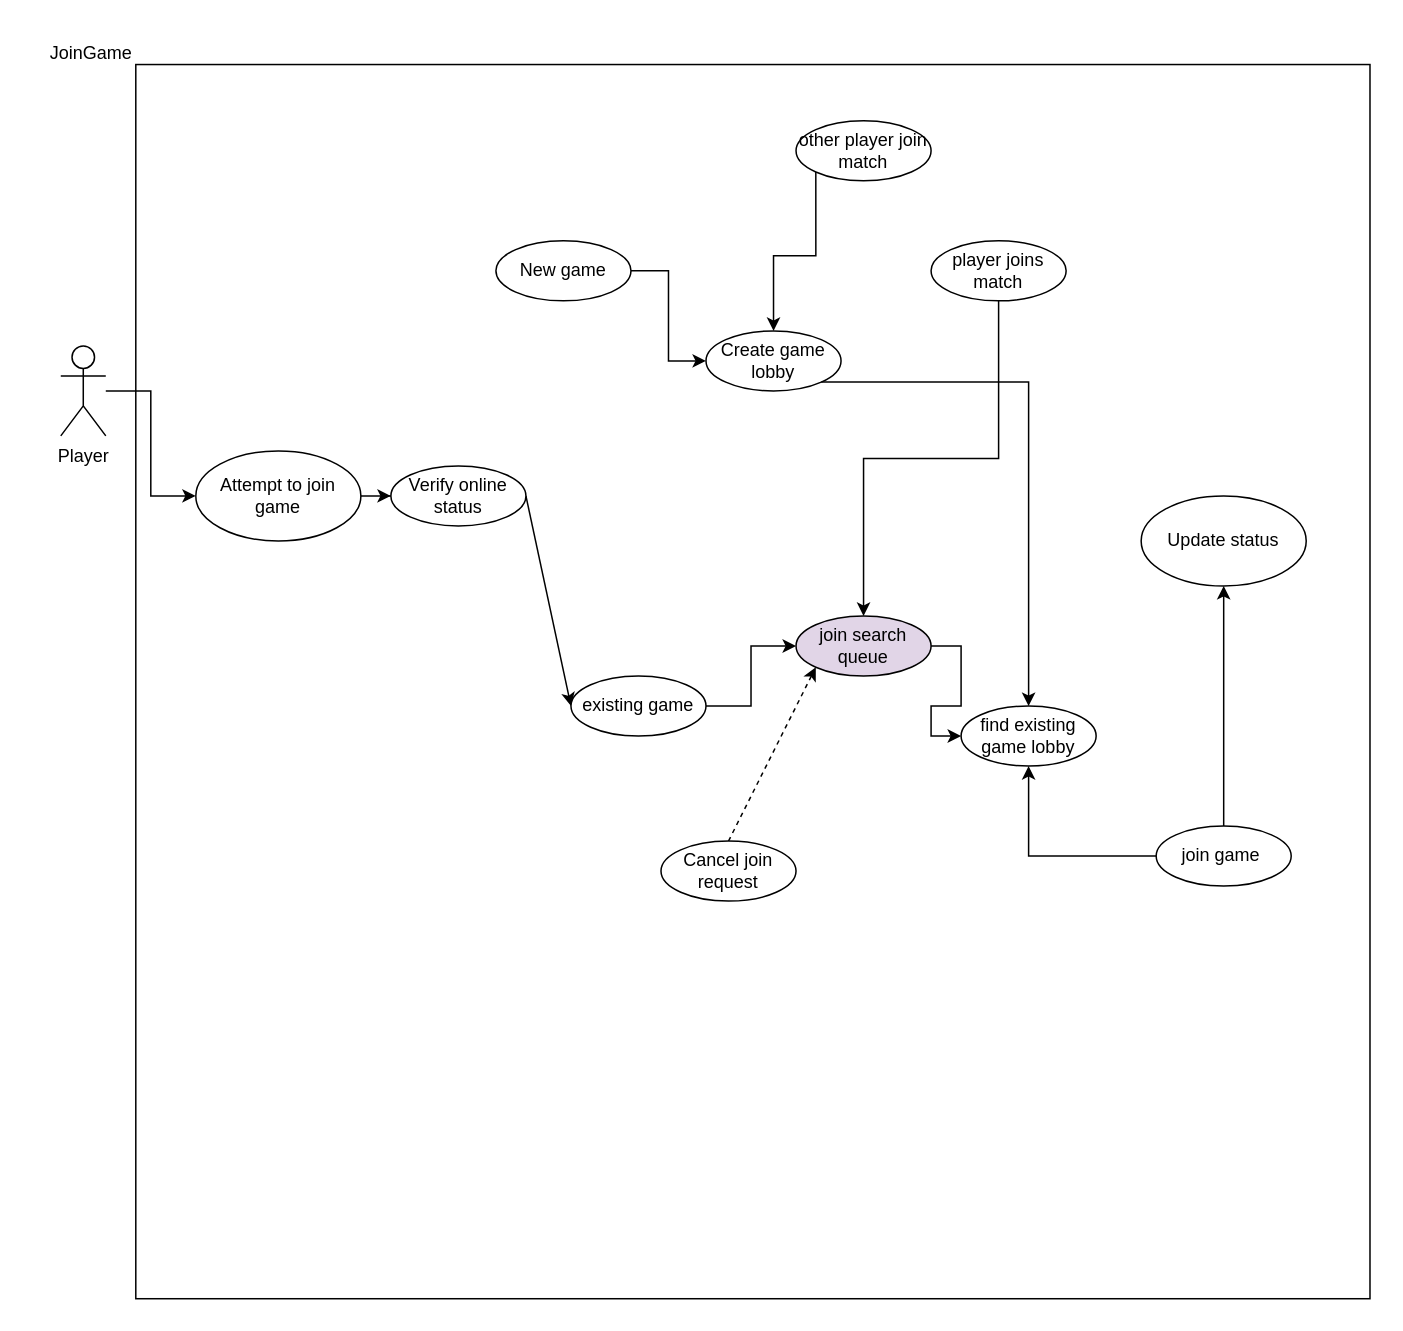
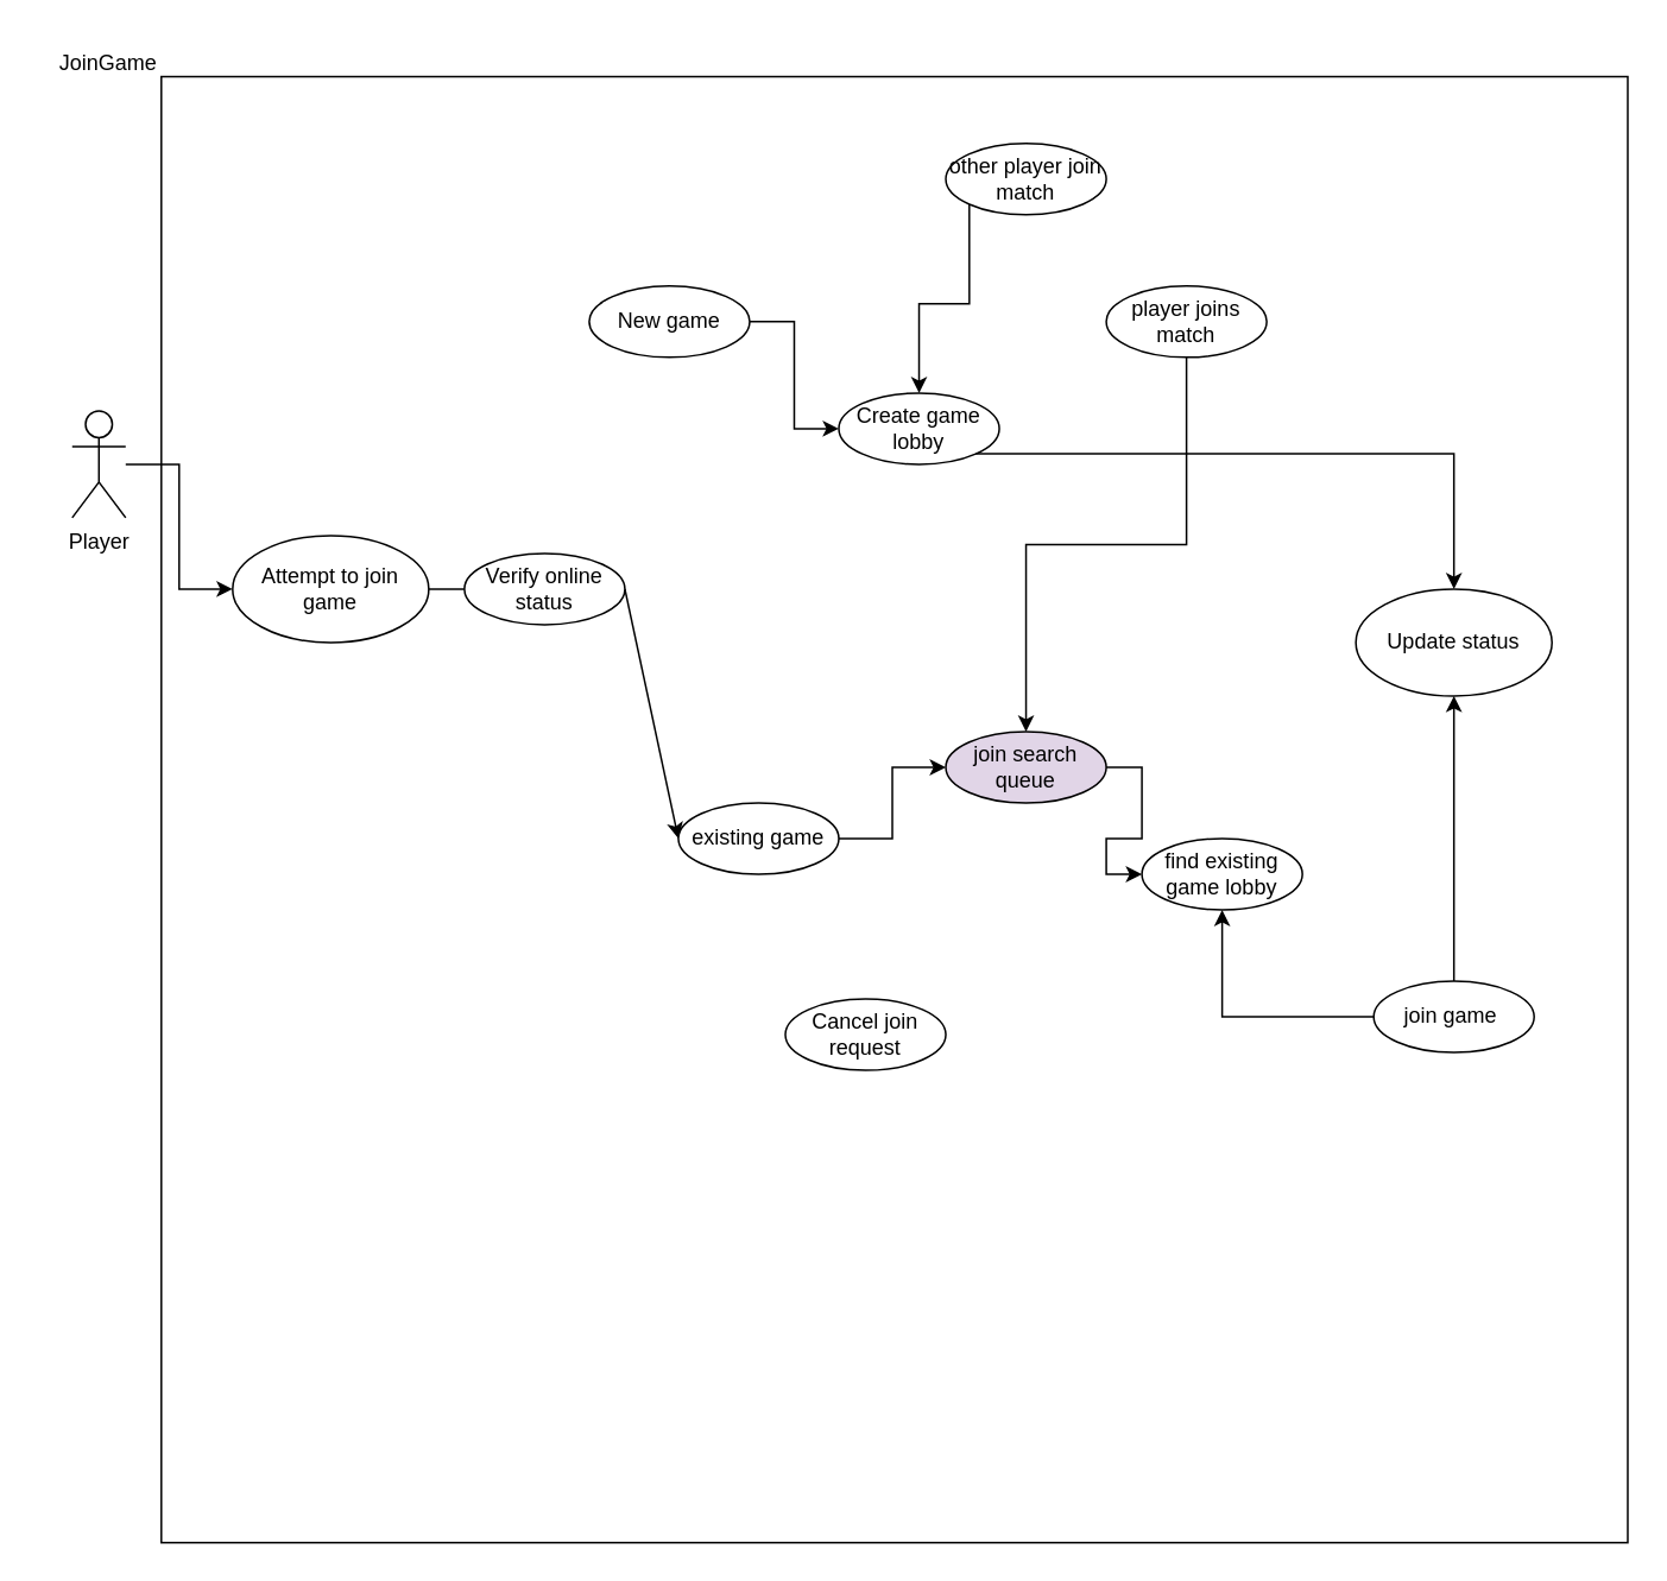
- <mxCell id="7" style="edgeStyle=orthogonalEdgeStyle;rounded=0;orthogonalLoop=1;jettySize=auto;html=1;" edge="1" parent="1" source="8" target="28"><mxGeometry relative="1" as="geometry" /></mxCell>
+ <mxCell id="7" style="edgeStyle=orthogonalEdgeStyle;rounded=0;orthogonalLoop=1;jettySize=auto;html=1;endArrow=none;" edge="1" parent="1" source="8" target="28"><mxGeometry relative="1" as="geometry" /></mxCell>
- <mxCell id="12" style="edgeStyle=orthogonalEdgeStyle;rounded=0;orthogonalLoop=1;jettySize=auto;html=1;exitX=1;exitY=1;exitDx=0;exitDy=0;" edge="1" parent="1" source="11" target="21"><mxGeometry relative="1" as="geometry" /></mxCell>
+ <mxCell id="12" style="edgeStyle=orthogonalEdgeStyle;rounded=0;orthogonalLoop=1;jettySize=auto;html=1;exitX=1;exitY=1;exitDx=0;exitDy=0;entryX=0.5;entryY=0;entryDx=0;entryDy=0;" edge="1" parent="1" source="11" target="25"><mxGeometry relative="1" as="geometry" /></mxCell>
- <mxCell id="26" style="rounded=0;orthogonalLoop=1;jettySize=auto;html=1;exitX=0.5;exitY=0;exitDx=0;exitDy=0;entryX=0;entryY=1;entryDx=0;entryDy=0;dashed=1;" edge="1" parent="1" source="27" target="20"><mxGeometry relative="1" as="geometry" /></mxCell>
